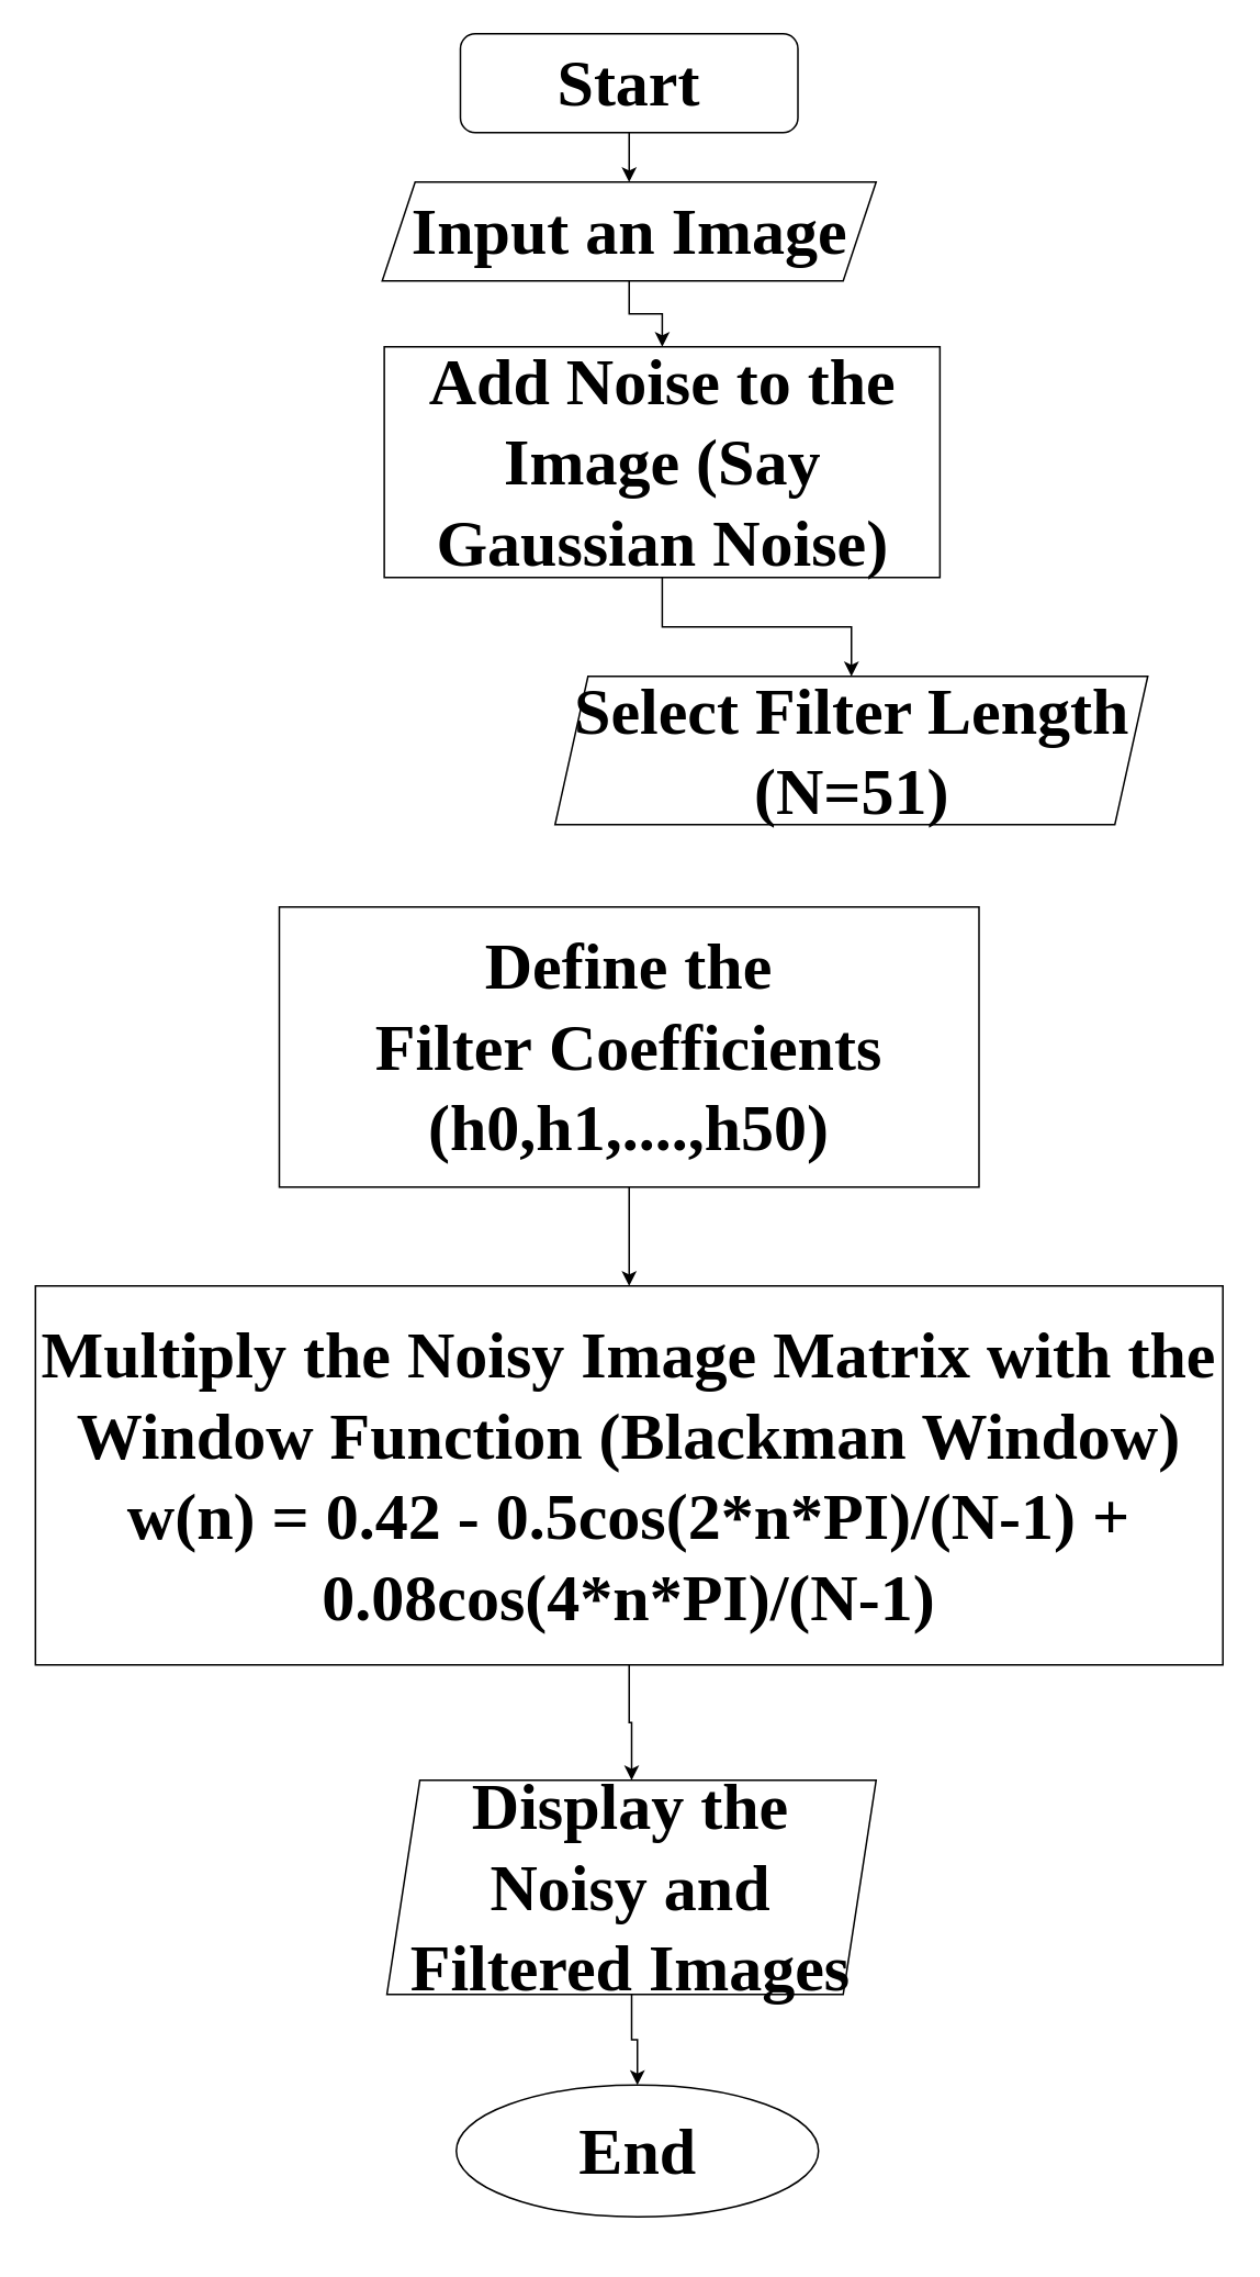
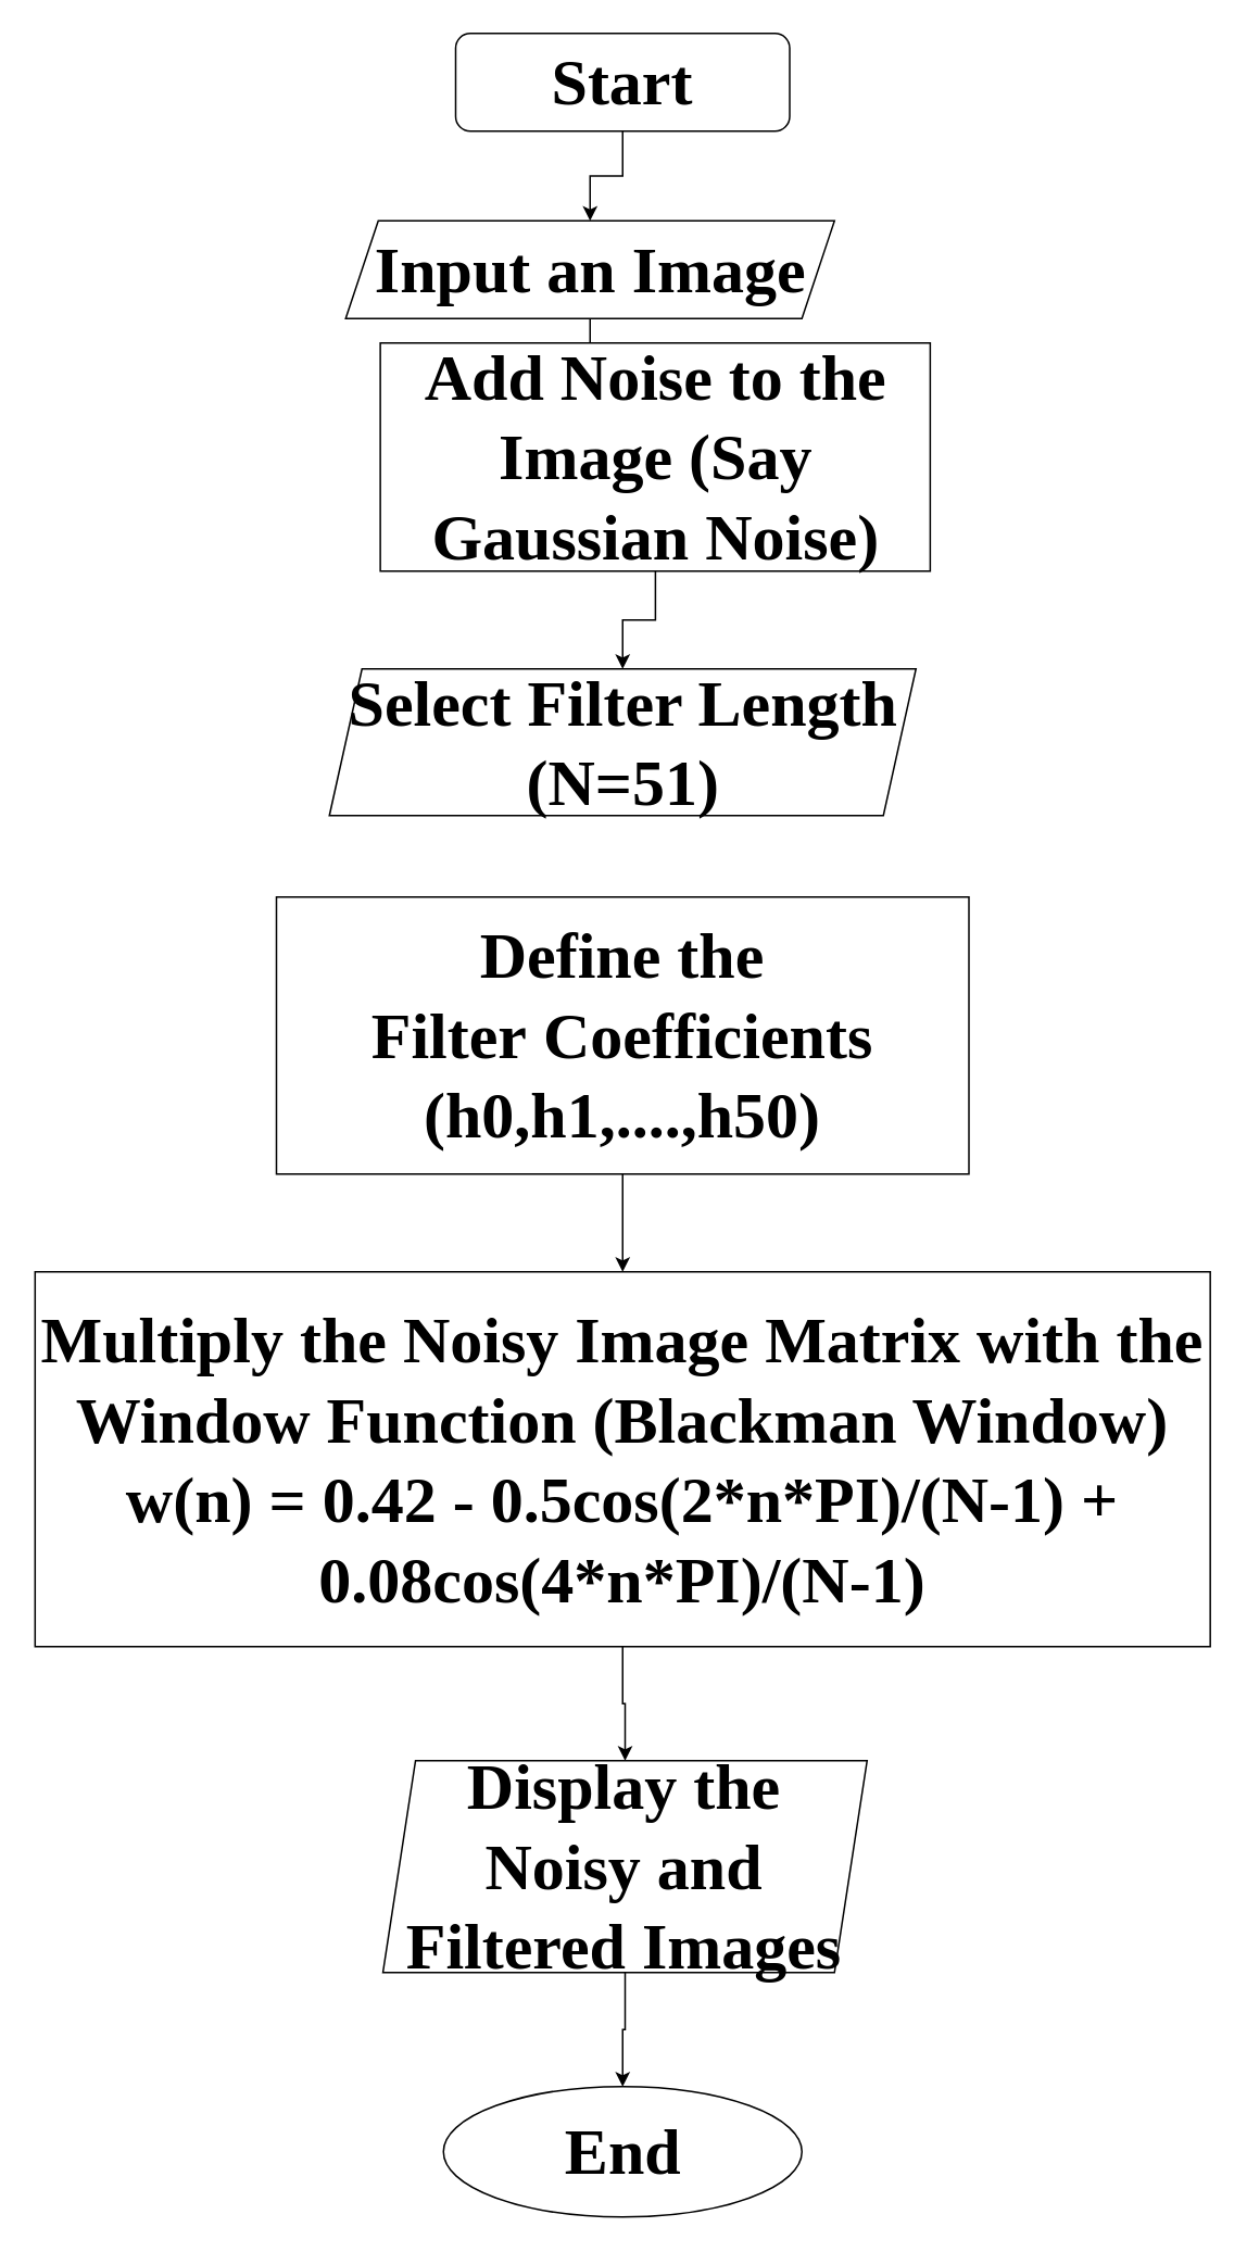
- <mxCell id="13" value="&lt;b style=&quot;border-color: var(--border-color); font-size: 40px;&quot;&gt;&lt;font style=&quot;border-color: var(--border-color); font-size: 40px;&quot; face=&quot;Times New Roman&quot;&gt;Input an Image&lt;/font&gt;&lt;/b&gt;" style="shape=parallelogram;perimeter=parallelogramPerimeter;whiteSpace=wrap;html=1;fixedSize=1;fontSize=40;" parent="1" vertex="1"><mxGeometry x="231.5" y="110" width="300" height="60" as="geometry" /></mxCell>
+ <mxCell id="13" value="&lt;b style=&quot;border-color: var(--border-color); font-size: 40px;&quot;&gt;&lt;font style=&quot;border-color: var(--border-color); font-size: 40px;&quot; face=&quot;Times New Roman&quot;&gt;Input an Image&lt;/font&gt;&lt;/b&gt;" style="shape=parallelogram;perimeter=parallelogramPerimeter;whiteSpace=wrap;html=1;fixedSize=1;fontSize=40;" parent="1" vertex="1"><mxGeometry x="211.5" y="135" width="300" height="60" as="geometry" /></mxCell>
- <mxCell id="11" value="&lt;b style=&quot;border-color: var(--border-color); font-size: 40px;&quot;&gt;&lt;font style=&quot;border-color: var(--border-color); font-size: 40px;&quot; face=&quot;Times New Roman&quot;&gt;Select Filter Length (N=51)&lt;/font&gt;&lt;/b&gt;" style="shape=parallelogram;perimeter=parallelogramPerimeter;whiteSpace=wrap;html=1;fixedSize=1;fontSize=40;" parent="1" vertex="1"><mxGeometry x="336.5" y="410" width="360" height="90" as="geometry" /></mxCell>
+ <mxCell id="11" value="&lt;b style=&quot;border-color: var(--border-color); font-size: 40px;&quot;&gt;&lt;font style=&quot;border-color: var(--border-color); font-size: 40px;&quot; face=&quot;Times New Roman&quot;&gt;Select Filter Length (N=51)&lt;/font&gt;&lt;/b&gt;" style="shape=parallelogram;perimeter=parallelogramPerimeter;whiteSpace=wrap;html=1;fixedSize=1;fontSize=40;" parent="1" vertex="1"><mxGeometry x="201.5" y="410" width="360" height="90" as="geometry" /></mxCell>
- <mxCell id="8" value="&lt;b style=&quot;font-size: 40px;&quot;&gt;&lt;font face=&quot;Times New Roman&quot; style=&quot;font-size: 40px;&quot;&gt;End&lt;/font&gt;&lt;/b&gt;" style="ellipse;whiteSpace=wrap;html=1;fontSize=40;" parent="1" vertex="1"><mxGeometry x="276.5" y="1265" width="220" height="80" as="geometry" /></mxCell>
+ <mxCell id="8" value="&lt;b style=&quot;font-size: 40px;&quot;&gt;&lt;font face=&quot;Times New Roman&quot; style=&quot;font-size: 40px;&quot;&gt;End&lt;/font&gt;&lt;/b&gt;" style="ellipse;whiteSpace=wrap;html=1;fontSize=40;" parent="1" vertex="1"><mxGeometry x="271.5" y="1280" width="220" height="80" as="geometry" /></mxCell>
